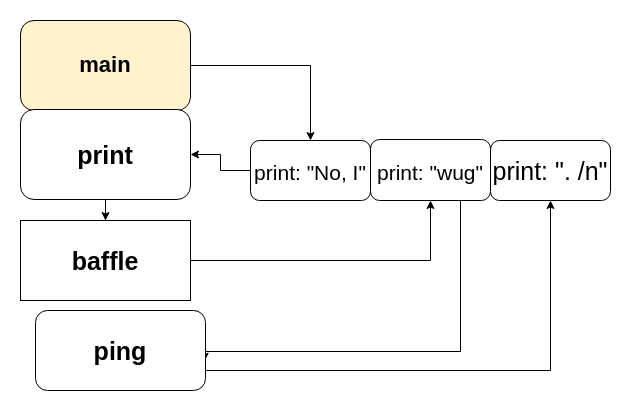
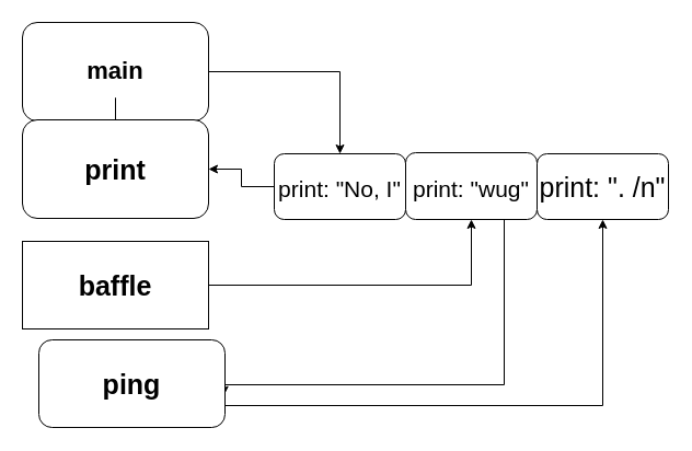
- <mxCell id="3" value="&lt;h1 style=&quot;font-size: 24px&quot;&gt;&lt;/h1&gt;&lt;h5 style=&quot;font-size: 22px&quot;&gt;main&lt;br&gt;&lt;/h5&gt;" style="rounded=1;whiteSpace=wrap;html=1;fontStyle=1;fontSize=25;align=center;fillColor=#fff2cc;" parent="1" vertex="1"><mxGeometry x="20" y="20" width="170" height="90" as="geometry" /></mxCell>
+ <mxCell id="3" value="&lt;h1 style=&quot;font-size: 24px&quot;&gt;&lt;/h1&gt;&lt;h5 style=&quot;font-size: 22px&quot;&gt;main&lt;br&gt;&lt;/h5&gt;" style="rounded=1;whiteSpace=wrap;html=1;fontStyle=1;fontSize=25;align=center;" parent="1" vertex="1"><mxGeometry x="20" y="20" width="170" height="90" as="geometry" /></mxCell>
- <mxCell id="6" value="" style="edgeStyle=orthogonalEdgeStyle;rounded=0;orthogonalLoop=1;jettySize=auto;html=1;fontSize=25;" edge="1" parent="1" source="7" target="9"><mxGeometry relative="1" as="geometry" /></mxCell>
+ <mxCell id="6" value="" style="edgeStyle=orthogonalEdgeStyle;rounded=0;orthogonalLoop=1;jettySize=auto;html=1;fontSize=25;" edge="1" parent="1" source="7" target="3"><mxGeometry relative="1" as="geometry" /></mxCell>
